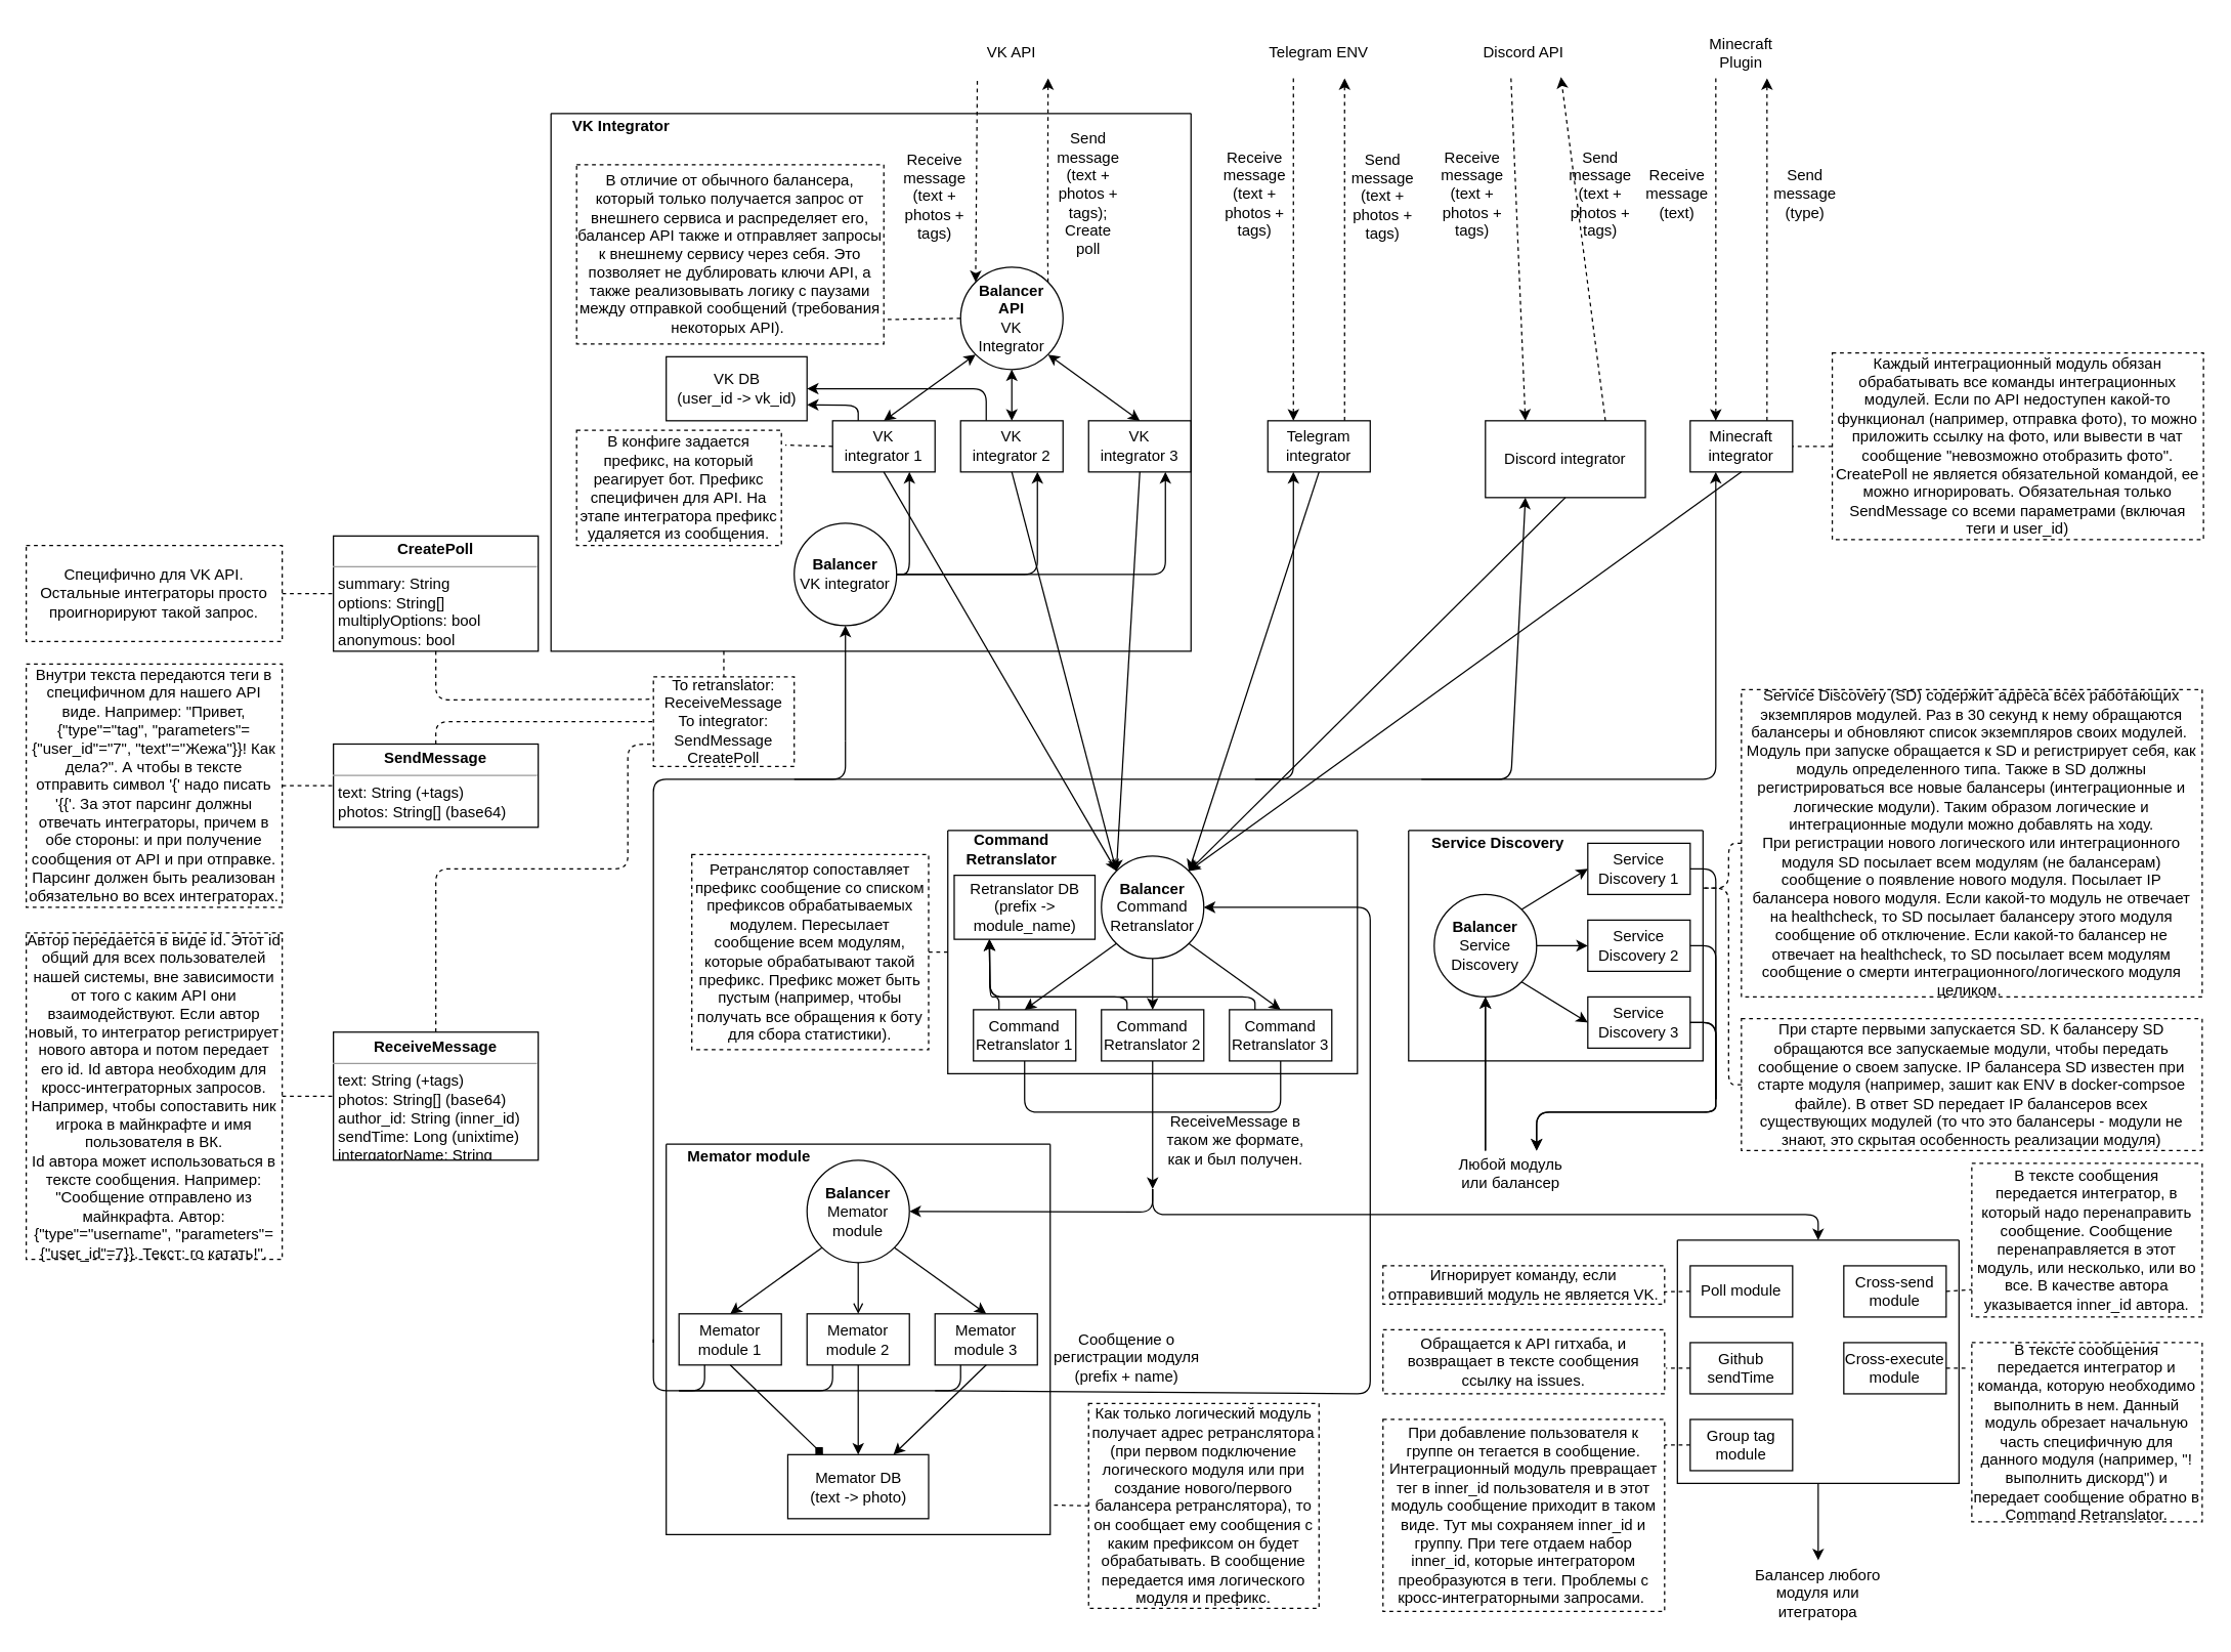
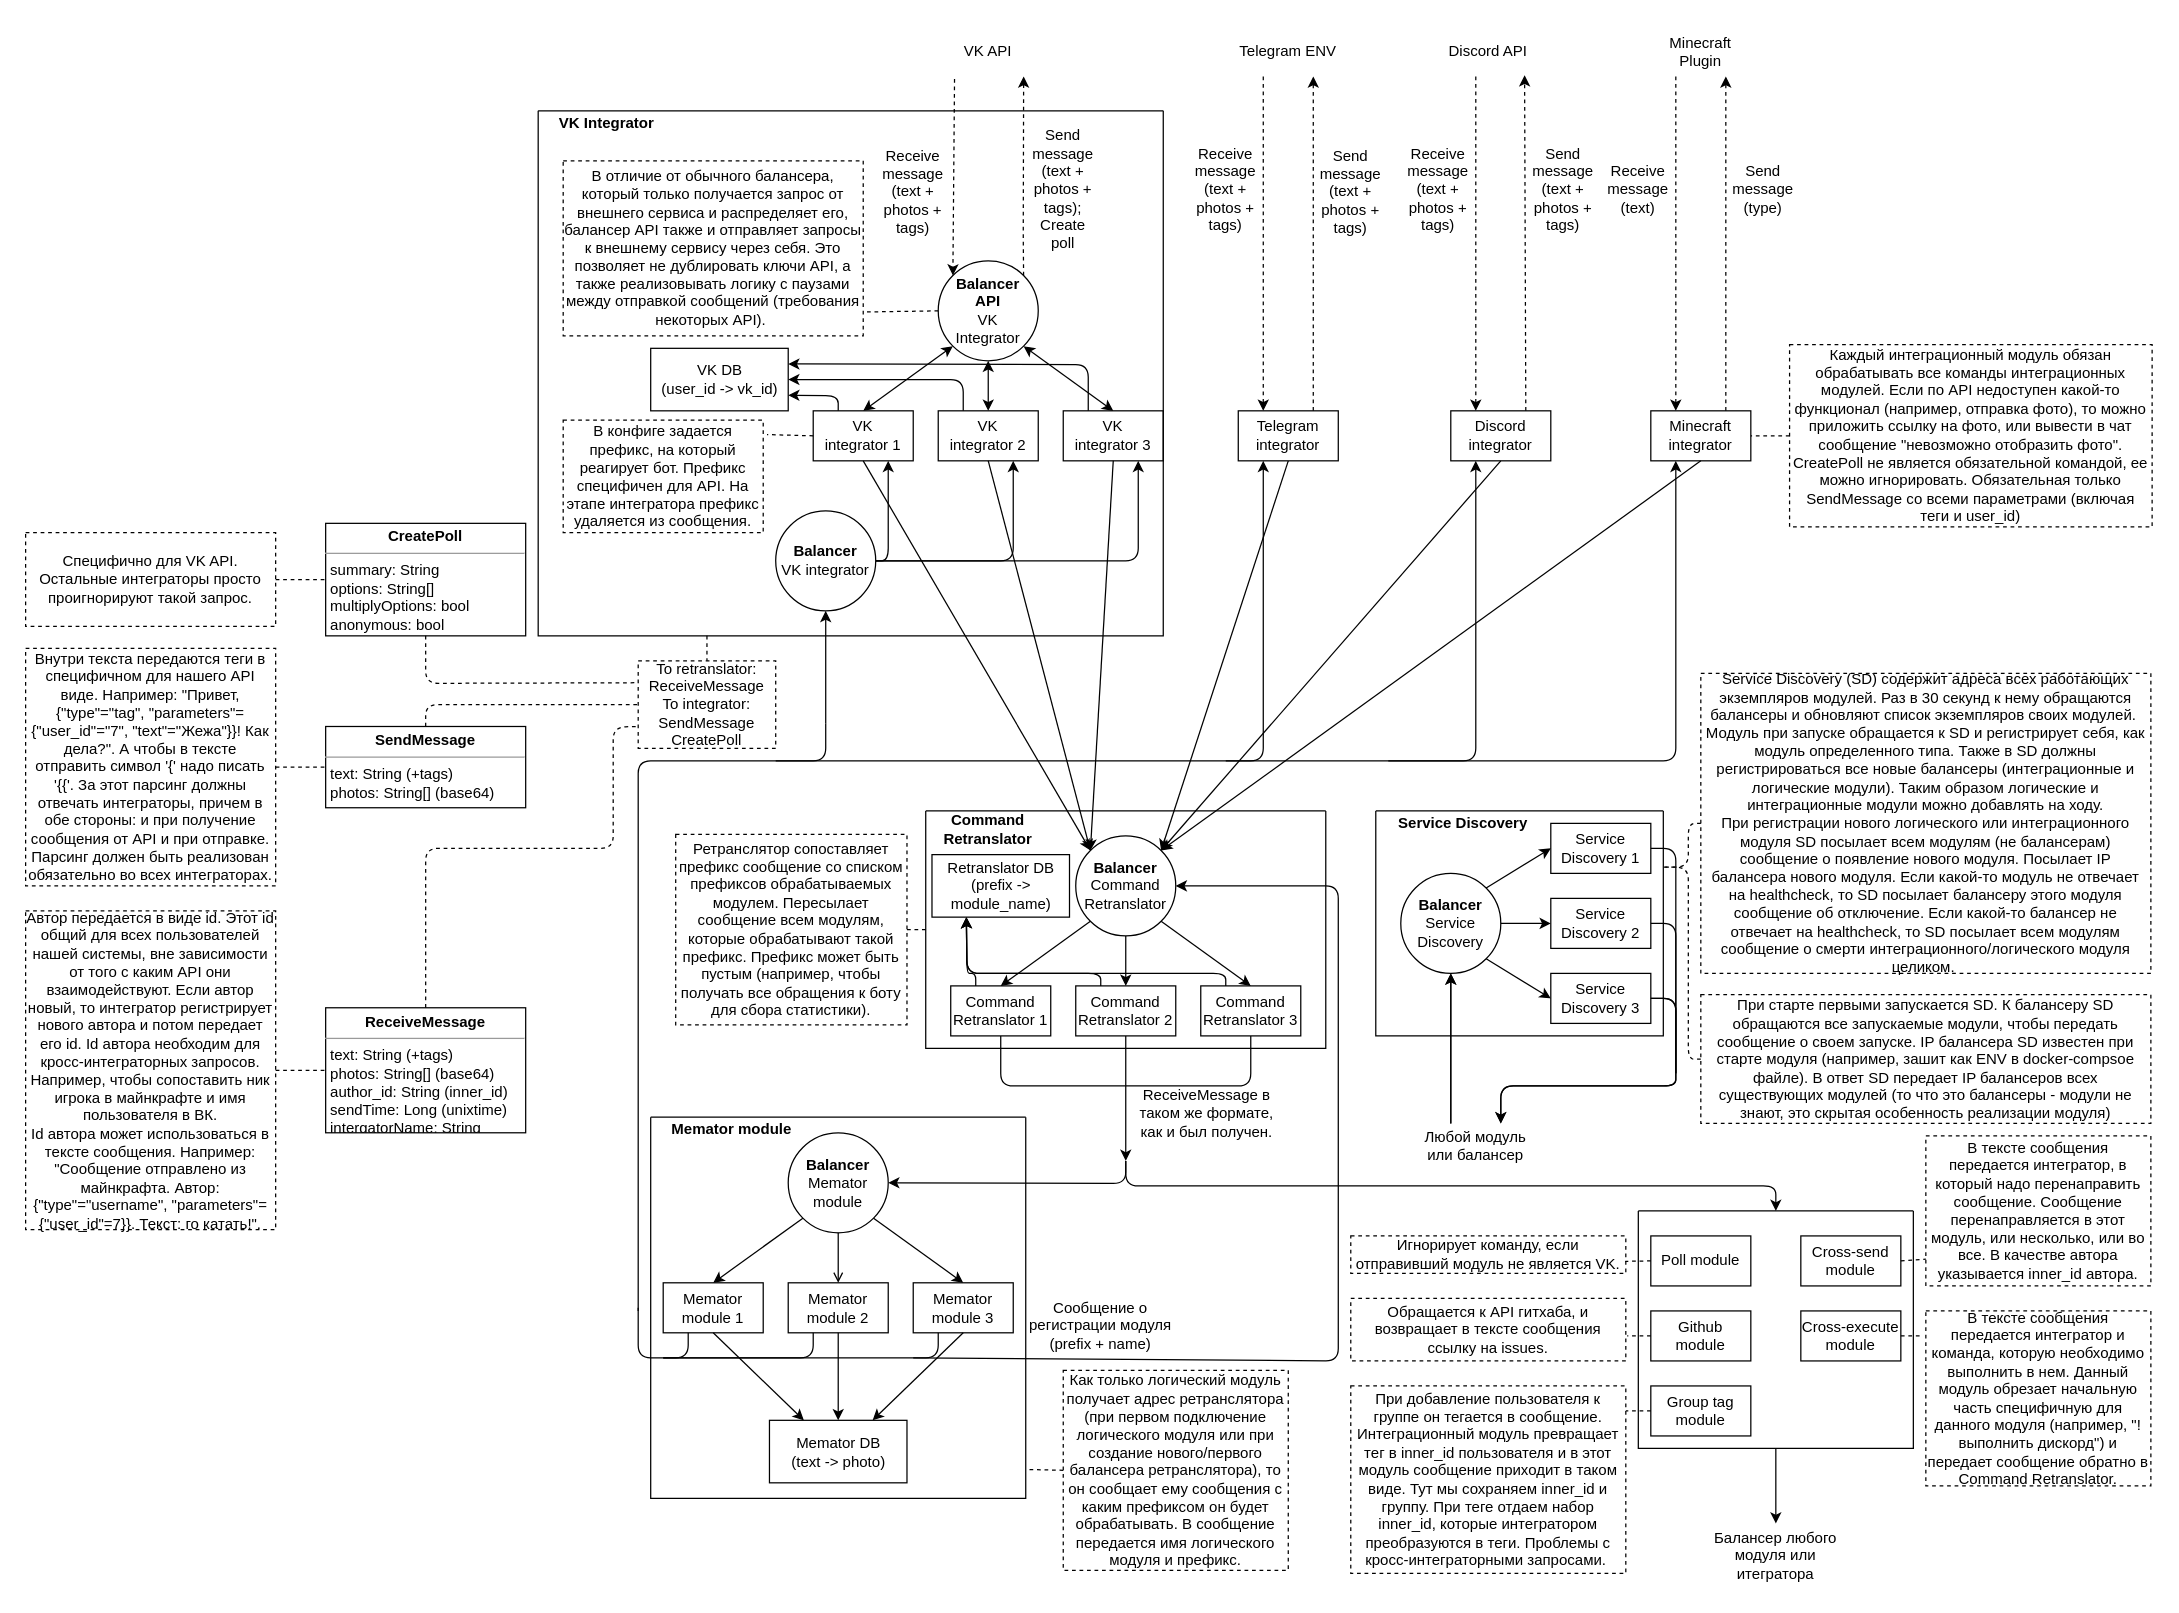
+ <mxCell id="56" value="" style="endArrow=classic;html=1;exitX=0.25;exitY=0;exitDx=0;exitDy=0;entryX=1;entryY=0.25;entryDx=0;entryDy=0;" edge="1" parent="1" source="48" target="53"><mxGeometry width="50" height="50" relative="1" as="geometry"><mxPoint x="780" y="338" as="sourcePoint" /><mxPoint x="640" y="313" as="targetPoint" /><Array as="points"><mxPoint x="870" y="291" /></Array></mxGeometry></mxCell>
- <mxCell id="2" value="Discord integrator" style="rounded=0;whiteSpace=wrap;html=1;" vertex="1" parent="1"><mxGeometry x="1160" y="328" width="125" height="60" as="geometry" /></mxCell>
+ <mxCell id="2" value="Discord integrator" style="rounded=0;whiteSpace=wrap;html=1;" vertex="1" parent="1"><mxGeometry x="1160" y="328" width="80" height="40" as="geometry" /></mxCell>
- <mxCell id="23" value="Github sendTime" style="rounded=0;whiteSpace=wrap;html=1;" vertex="1" parent="1"><mxGeometry x="1320" y="1048" width="80" height="40" as="geometry" /></mxCell>
+ <mxCell id="23" value="Github module" style="rounded=0;whiteSpace=wrap;html=1;" vertex="1" parent="1"><mxGeometry x="1320" y="1048" width="80" height="40" as="geometry" /></mxCell>
- <mxCell id="117" value="" style="endArrow=diamond;html=1;exitX=0.5;exitY=1;exitDx=0;exitDy=0;entryX=0.25;entryY=0;entryDx=0;entryDy=0;" edge="1" parent="1" source="110" target="114"><mxGeometry width="50" height="50" relative="1" as="geometry"><mxPoint x="670" y="1065.5" as="sourcePoint" /><mxPoint x="670" y="1135.5" as="targetPoint" /></mxGeometry></mxCell>
+ <mxCell id="117" value="" style="endArrow=classic;html=1;exitX=0.5;exitY=1;exitDx=0;exitDy=0;entryX=0.25;entryY=0;entryDx=0;entryDy=0;" edge="1" parent="1" source="110" target="114"><mxGeometry width="50" height="50" relative="1" as="geometry"><mxPoint x="670" y="1065.5" as="sourcePoint" /><mxPoint x="670" y="1135.5" as="targetPoint" /></mxGeometry></mxCell>
